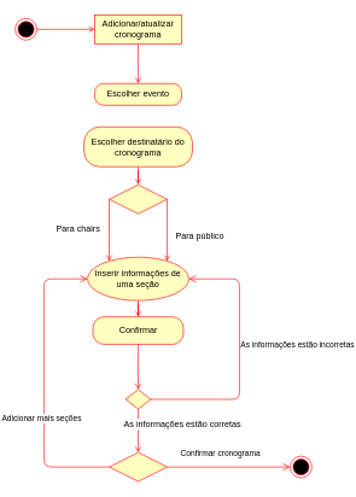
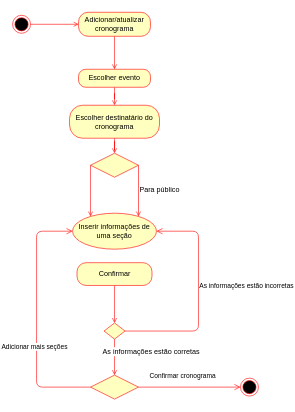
- <mxCell id="5" value="Adicionar/atualizar cronograma" style="whiteSpace=wrap;html=1;arcSize=40;fontColor=#000000;fillColor=#ffffc0;strokeColor=#ff0000;rounded=0;" parent="1" vertex="1"><mxGeometry x="130" y="20" width="120" height="40" as="geometry" /></mxCell>
+ <mxCell id="5" value="Adicionar/atualizar cronograma" style="rounded=1;whiteSpace=wrap;html=1;arcSize=40;fontColor=#000000;fillColor=#ffffc0;strokeColor=#ff0000;" parent="1" vertex="1"><mxGeometry x="130" y="20" width="120" height="40" as="geometry" /></mxCell>
+ <mxCell id="6" style="edgeStyle=orthogonalEdgeStyle;rounded=0;orthogonalLoop=1;jettySize=auto;html=1;endArrow=open;endFill=0;strokeColor=#FF0000;" parent="1" source="7" target="9" edge="1"><mxGeometry relative="1" as="geometry" /></mxCell>
- <mxCell id="25" value="&lt;div&gt;Para chairs&lt;/div&gt;&lt;div&gt;&lt;br&gt;&lt;/div&gt;" style="text;html=1;resizable=0;points=[];autosize=1;align=left;verticalAlign=top;spacingTop=-4;" vertex="1" parent="1"><mxGeometry x="75" y="306" width="80" height="30" as="geometry" /></mxCell>
- <mxCell id="26" value="Para público" style="text;html=1;resizable=0;points=[];autosize=1;align=left;verticalAlign=top;spacingTop=-4;" vertex="1" parent="1"><mxGeometry x="240" y="316" width="90" height="20" as="geometry" /></mxCell>
+ <mxCell id="26" value="Para público" style="text;html=1;resizable=0;points=[];autosize=1;align=left;verticalAlign=top;spacingTop=-4;" vertex="1" parent="1"><mxGeometry x="230" y="306" width="90" height="20" as="geometry" /></mxCell>
- <mxCell id="10" style="edgeStyle=orthogonalEdgeStyle;rounded=0;orthogonalLoop=1;jettySize=auto;html=1;endArrow=open;endFill=0;strokeColor=#FF0000;" parent="1" source="11" target="13" edge="1"><mxGeometry relative="1" as="geometry" /></mxCell>
